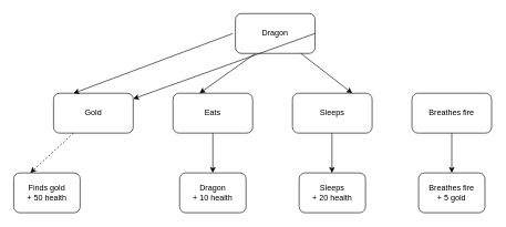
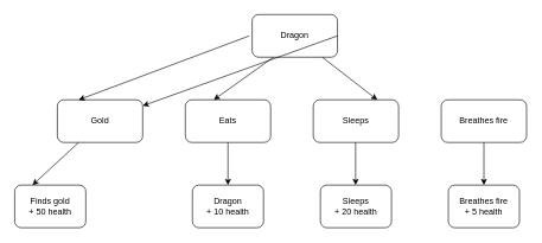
- <mxCell id="12" value="" style="endArrow=classic;html=1;rounded=0;entryX=0.25;entryY=0;entryDx=0;entryDy=0;exitX=0.25;exitY=1;exitDx=0;exitDy=0;dashed=1;" edge="1" parent="1" source="3" target="11"><mxGeometry width="50" height="50" relative="1" as="geometry"><mxPoint x="110" y="210" as="sourcePoint" /><mxPoint x="36" y="260" as="targetPoint" /></mxGeometry></mxCell>
+ <mxCell id="12" value="" style="endArrow=classic;html=1;rounded=0;entryX=0.25;entryY=0;entryDx=0;entryDy=0;exitX=0.25;exitY=1;exitDx=0;exitDy=0;" edge="1" parent="1" source="3" target="11"><mxGeometry width="50" height="50" relative="1" as="geometry"><mxPoint x="110" y="210" as="sourcePoint" /><mxPoint x="36" y="260" as="targetPoint" /></mxGeometry></mxCell>
- <mxCell id="17" value="Breathes fire&lt;br&gt;+ 5 gold" style="rounded=1;whiteSpace=wrap;html=1;" vertex="1" parent="1"><mxGeometry x="630" y="260" width="100" height="60" as="geometry" /></mxCell>
+ <mxCell id="17" value="Breathes fire&lt;br&gt;+ 5 health" style="rounded=1;whiteSpace=wrap;html=1;" vertex="1" parent="1"><mxGeometry x="630" y="260" width="100" height="60" as="geometry" /></mxCell>
